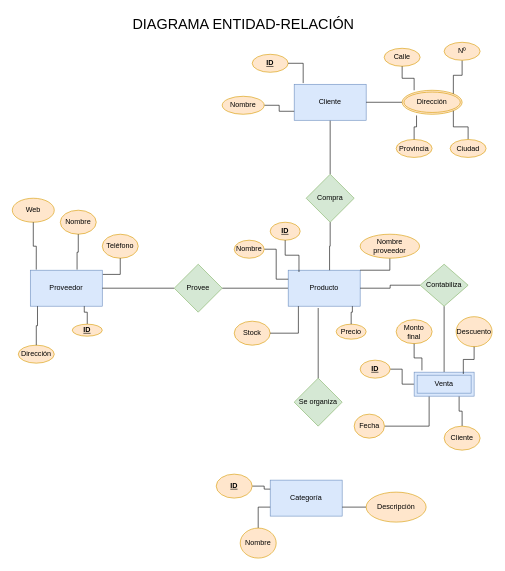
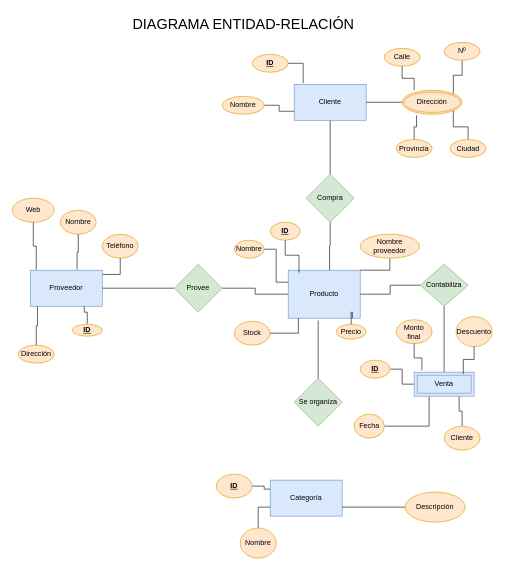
- <mxCell id="7" value="Producto" style="whiteSpace=wrap;html=1;fillColor=#dae8fc;strokeColor=#6c8ebf;" parent="1" vertex="1"><mxGeometry x="480" y="450" width="120" height="60" as="geometry" /></mxCell>
+ <mxCell id="7" value="Producto" style="whiteSpace=wrap;html=1;fillColor=#dae8fc;strokeColor=#6c8ebf;" parent="1" vertex="1"><mxGeometry x="480" y="450" width="120" height="80" as="geometry" /></mxCell>
- <mxCell id="61" value="Descripción" style="ellipse;whiteSpace=wrap;html=1;fillColor=#ffe6cc;strokeColor=#d79b00;" parent="1" vertex="1"><mxGeometry x="610" y="820" width="100" height="50" as="geometry" /></mxCell>
+ <mxCell id="61" value="Descripción" style="ellipse;whiteSpace=wrap;html=1;fillColor=#ffe6cc;strokeColor=#d79b00;" parent="1" vertex="1"><mxGeometry x="675" y="820" width="100" height="50" as="geometry" /></mxCell>
